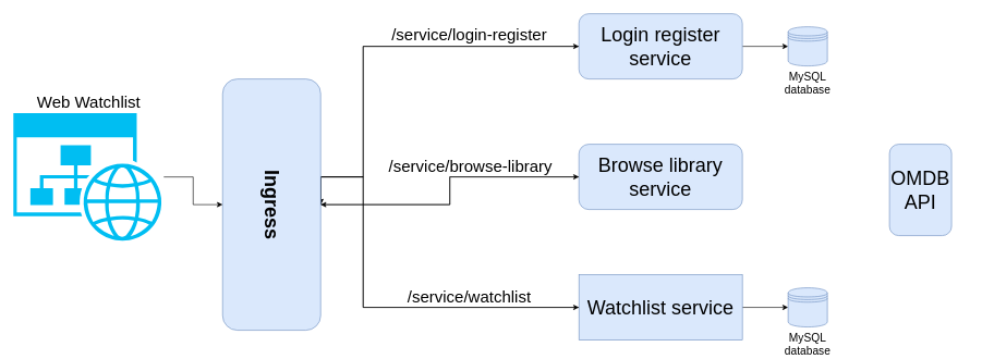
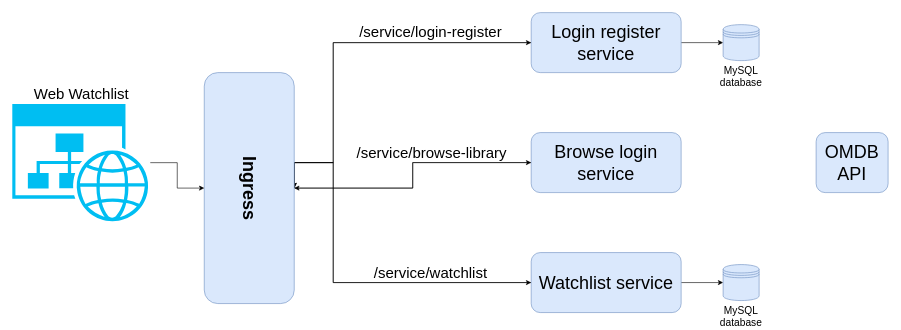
- <mxCell id="6" value="Browse library service" style="rounded=1;whiteSpace=wrap;html=1;shadow=0;strokeColor=#6c8ebf;align=center;verticalAlign=middle;fontFamily=Helvetica;fontSize=30;fontColor=default;fillColor=#dae8fc;" parent="1" vertex="1"><mxGeometry x="885" y="220.5" width="250" height="100" as="geometry" /></mxCell>
+ <mxCell id="6" value="Browse login service" style="rounded=1;whiteSpace=wrap;html=1;shadow=0;strokeColor=#6c8ebf;align=center;verticalAlign=middle;fontFamily=Helvetica;fontSize=30;fontColor=default;fillColor=#dae8fc;" parent="1" vertex="1"><mxGeometry x="885" y="220.5" width="250" height="100" as="geometry" /></mxCell>
- <mxCell id="21" value="OMDB API" style="rounded=1;whiteSpace=wrap;html=1;shadow=0;fillColor=#dae8fc;strokeColor=#6c8ebf;fontSize=30;" vertex="1" parent="1"><mxGeometry x="1360" y="220.5" width="95" height="140" as="geometry" /></mxCell>
+ <mxCell id="21" value="OMDB API" style="rounded=1;whiteSpace=wrap;html=1;shadow=0;fillColor=#dae8fc;strokeColor=#6c8ebf;fontSize=30;" vertex="1" parent="1"><mxGeometry x="1360" y="220.5" width="120" height="100" as="geometry" /></mxCell>
- <mxCell id="9" value="Watchlist service" style="whiteSpace=wrap;html=1;shadow=0;strokeColor=#6c8ebf;align=center;verticalAlign=middle;fontFamily=Helvetica;fontSize=30;fontColor=default;fillColor=#dae8fc;rounded=0;" parent="1" vertex="1"><mxGeometry x="885" y="420.5" width="250" height="100" as="geometry" /></mxCell>
+ <mxCell id="9" value="Watchlist service" style="rounded=1;whiteSpace=wrap;html=1;shadow=0;strokeColor=#6c8ebf;align=center;verticalAlign=middle;fontFamily=Helvetica;fontSize=30;fontColor=default;fillColor=#dae8fc;" parent="1" vertex="1"><mxGeometry x="885" y="420.5" width="250" height="100" as="geometry" /></mxCell>
